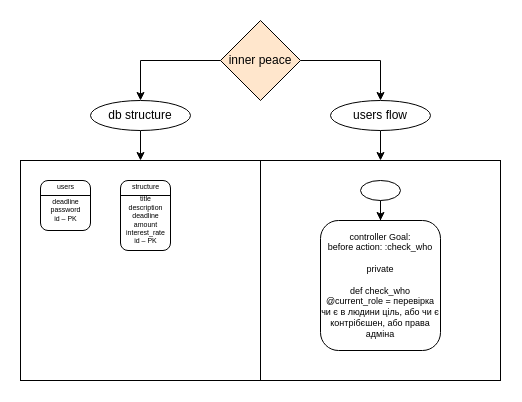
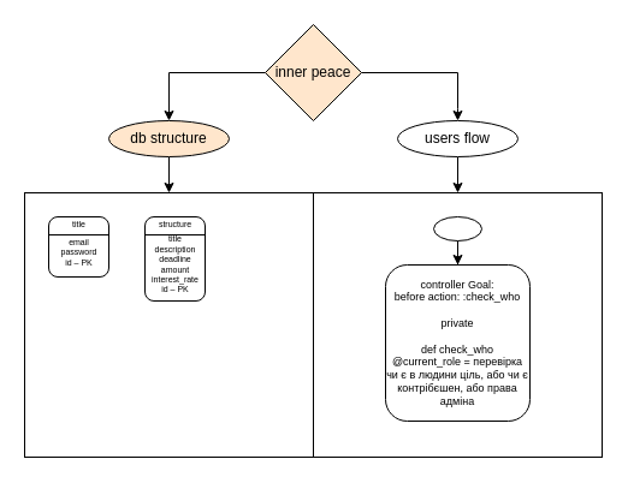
- <mxCell id="6" value="db structure" style="ellipse;whiteSpace=wrap;html=1;" vertex="1" parent="1"><mxGeometry x="90" y="100" width="100" height="30" as="geometry" /></mxCell>
+ <mxCell id="6" value="db structure" style="ellipse;whiteSpace=wrap;html=1;fillColor=#ffe6cc;" vertex="1" parent="1"><mxGeometry x="90" y="100" width="100" height="30" as="geometry" /></mxCell>
- <mxCell id="13" value="&lt;font style=&quot;font-size: 7px;&quot;&gt;users&lt;/font&gt;" style="text;html=1;resizable=0;autosize=1;align=center;verticalAlign=middle;points=[];fillColor=none;strokeColor=none;rounded=0;strokeWidth=0;" vertex="1" parent="1"><mxGeometry x="45" y="170" width="40" height="30" as="geometry" /></mxCell>
+ <mxCell id="13" value="&lt;font style=&quot;font-size: 7px;&quot;&gt;title&lt;/font&gt;" style="text;html=1;resizable=0;autosize=1;align=center;verticalAlign=middle;points=[];fillColor=none;strokeColor=none;rounded=0;strokeWidth=0;" vertex="1" parent="1"><mxGeometry x="45" y="170" width="40" height="30" as="geometry" /></mxCell>
- <mxCell id="17" value="deadline&lt;br&gt;password&lt;br&gt;id – PK" style="text;html=1;resizable=0;autosize=1;align=center;verticalAlign=middle;points=[];fillColor=none;strokeColor=none;rounded=0;fontSize=7;" vertex="1" parent="1"><mxGeometry x="40" y="190" width="50" height="40" as="geometry" /></mxCell>
+ <mxCell id="17" value="email&lt;br&gt;password&lt;br&gt;id – PK" style="text;html=1;resizable=0;autosize=1;align=center;verticalAlign=middle;points=[];fillColor=none;strokeColor=none;rounded=0;fontSize=7;" vertex="1" parent="1"><mxGeometry x="40" y="190" width="50" height="40" as="geometry" /></mxCell>
